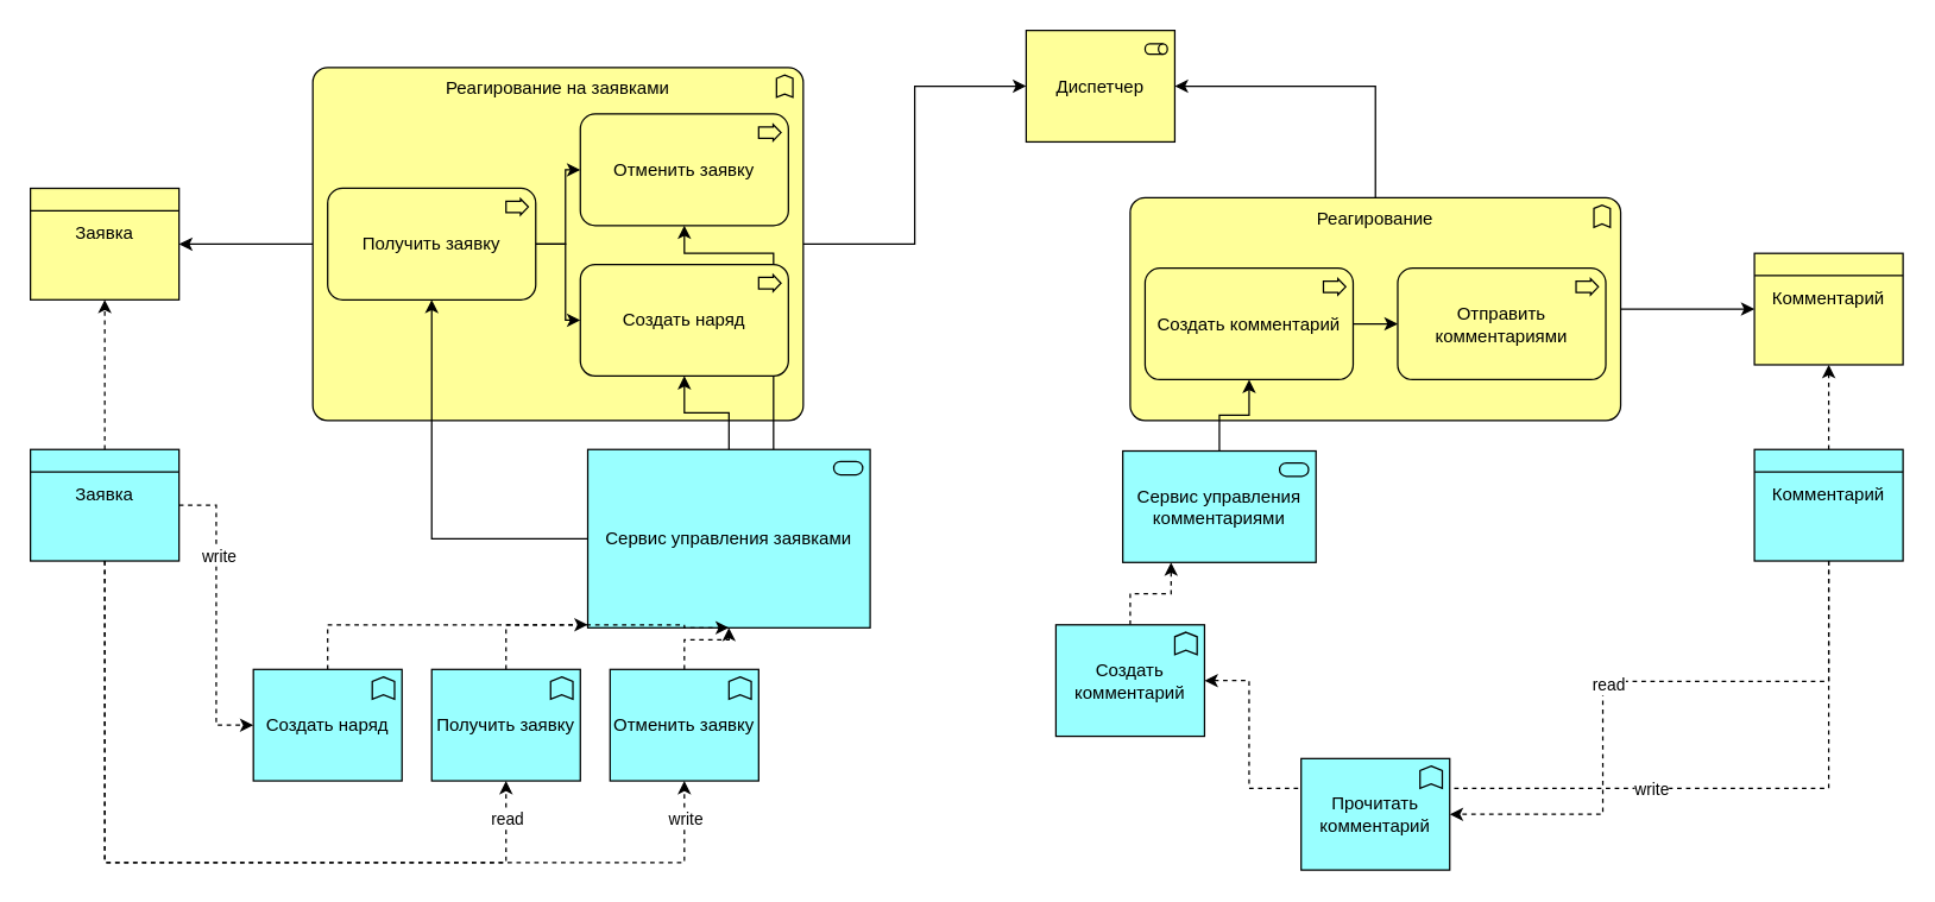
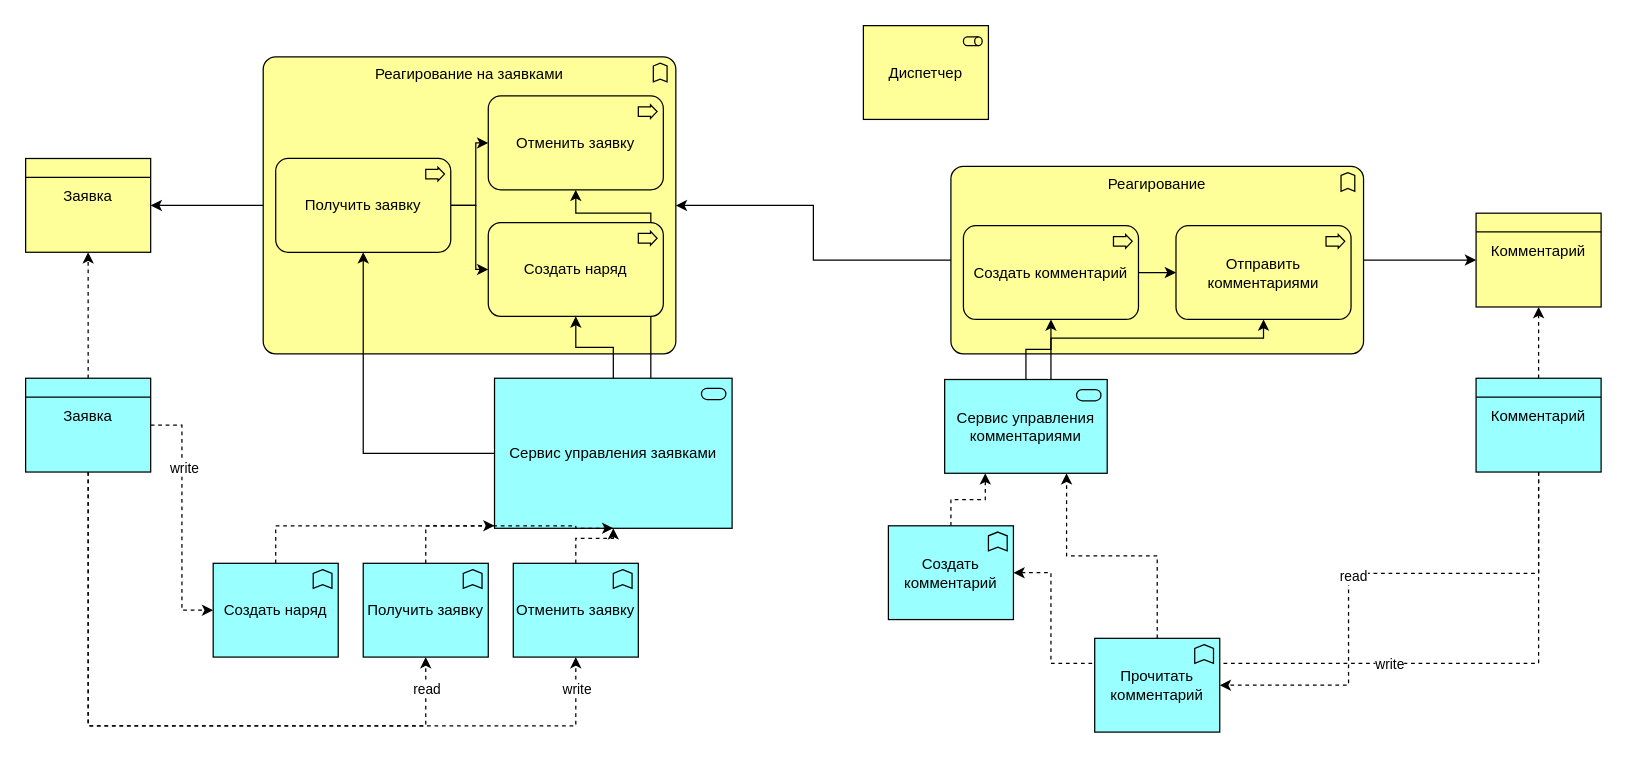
- <mxCell id="7" style="edgeStyle=orthogonalEdgeStyle;rounded=0;orthogonalLoop=1;jettySize=auto;html=1;entryX=1;entryY=0.5;entryDx=0;entryDy=0;entryPerimeter=0;" parent="1" source="8" target="2" edge="1"><mxGeometry relative="1" as="geometry" /></mxCell>
+ <mxCell id="7" style="edgeStyle=orthogonalEdgeStyle;rounded=0;orthogonalLoop=1;jettySize=auto;html=1;" parent="1" source="8" target="5" edge="1"><mxGeometry relative="1" as="geometry" /></mxCell>
- <mxCell id="4" style="edgeStyle=orthogonalEdgeStyle;rounded=0;orthogonalLoop=1;jettySize=auto;html=1;entryX=0;entryY=0.5;entryDx=0;entryDy=0;entryPerimeter=0;" parent="1" source="5" target="2" edge="1"><mxGeometry relative="1" as="geometry" /></mxCell>
+ <mxCell id="10" style="edgeStyle=orthogonalEdgeStyle;rounded=0;orthogonalLoop=1;jettySize=auto;html=1;entryX=0.5;entryY=1;entryDx=0;entryDy=0;entryPerimeter=0;" parent="1" source="11" target="14" edge="1"><mxGeometry relative="1" as="geometry"><Array as="points"><mxPoint x="840" y="270" /><mxPoint x="1010" y="270" /></Array></mxGeometry></mxCell>
+ <mxCell id="24" style="edgeStyle=orthogonalEdgeStyle;rounded=0;orthogonalLoop=1;jettySize=auto;html=1;entryX=0.75;entryY=1;entryDx=0;entryDy=0;entryPerimeter=0;dashed=1;" parent="1" source="25" target="11" edge="1"><mxGeometry relative="1" as="geometry" /></mxCell>
